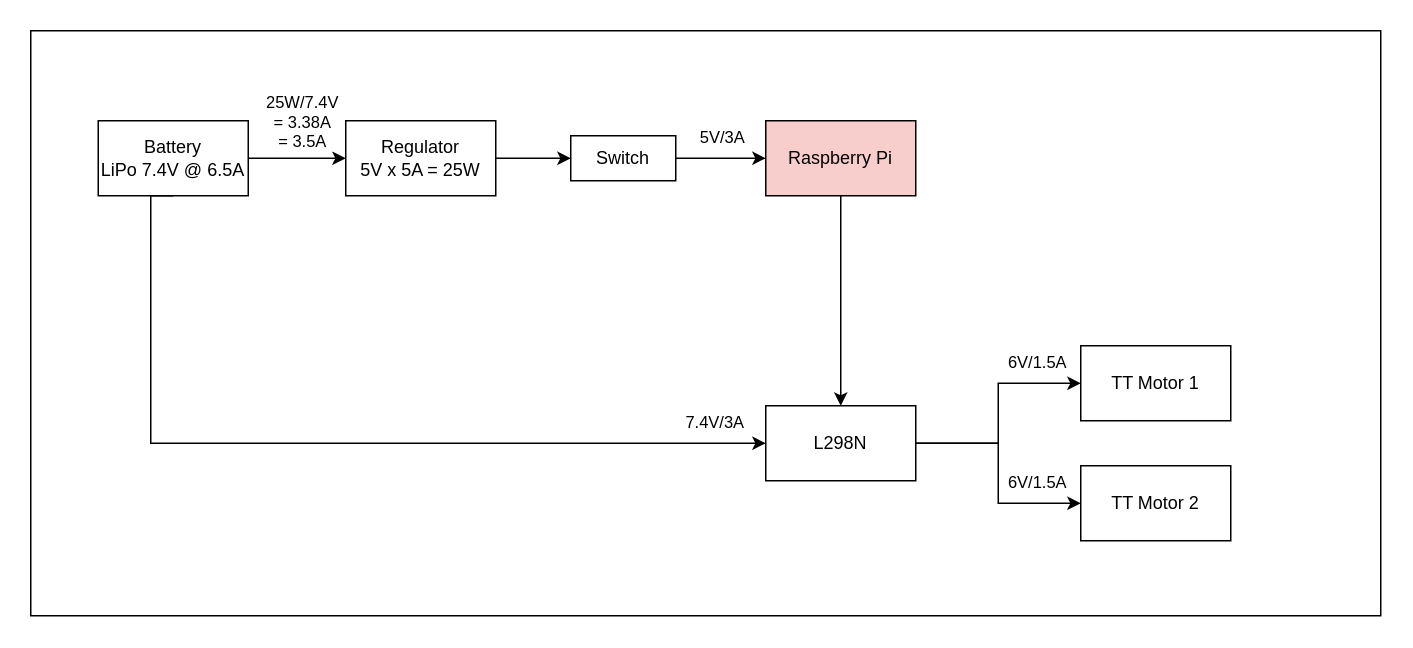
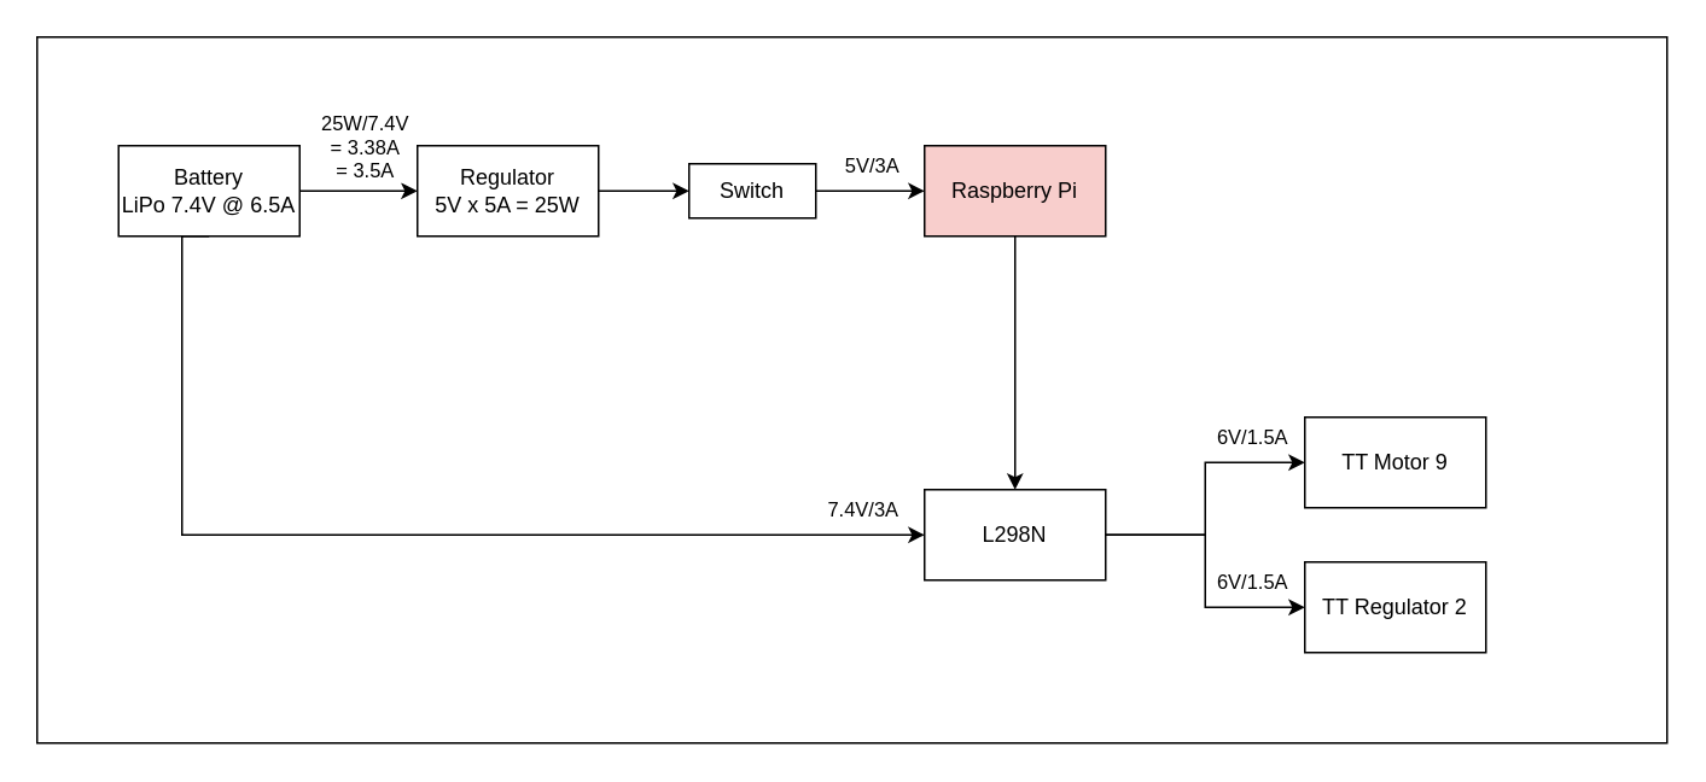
- <mxCell id="6" value="TT Motor 1" style="rounded=0;whiteSpace=wrap;html=1;" parent="1" vertex="1"><mxGeometry x="720" y="230" width="100" height="50" as="geometry" /></mxCell>
+ <mxCell id="6" value="TT Motor 9" style="rounded=0;whiteSpace=wrap;html=1;" parent="1" vertex="1"><mxGeometry x="720" y="230" width="100" height="50" as="geometry" /></mxCell>
- <mxCell id="5" value="TT Motor 2" style="rounded=0;whiteSpace=wrap;html=1;" parent="1" vertex="1"><mxGeometry x="720" y="310" width="100" height="50" as="geometry" /></mxCell>
+ <mxCell id="5" value="TT Regulator 2" style="rounded=0;whiteSpace=wrap;html=1;" parent="1" vertex="1"><mxGeometry x="720" y="310" width="100" height="50" as="geometry" /></mxCell>
